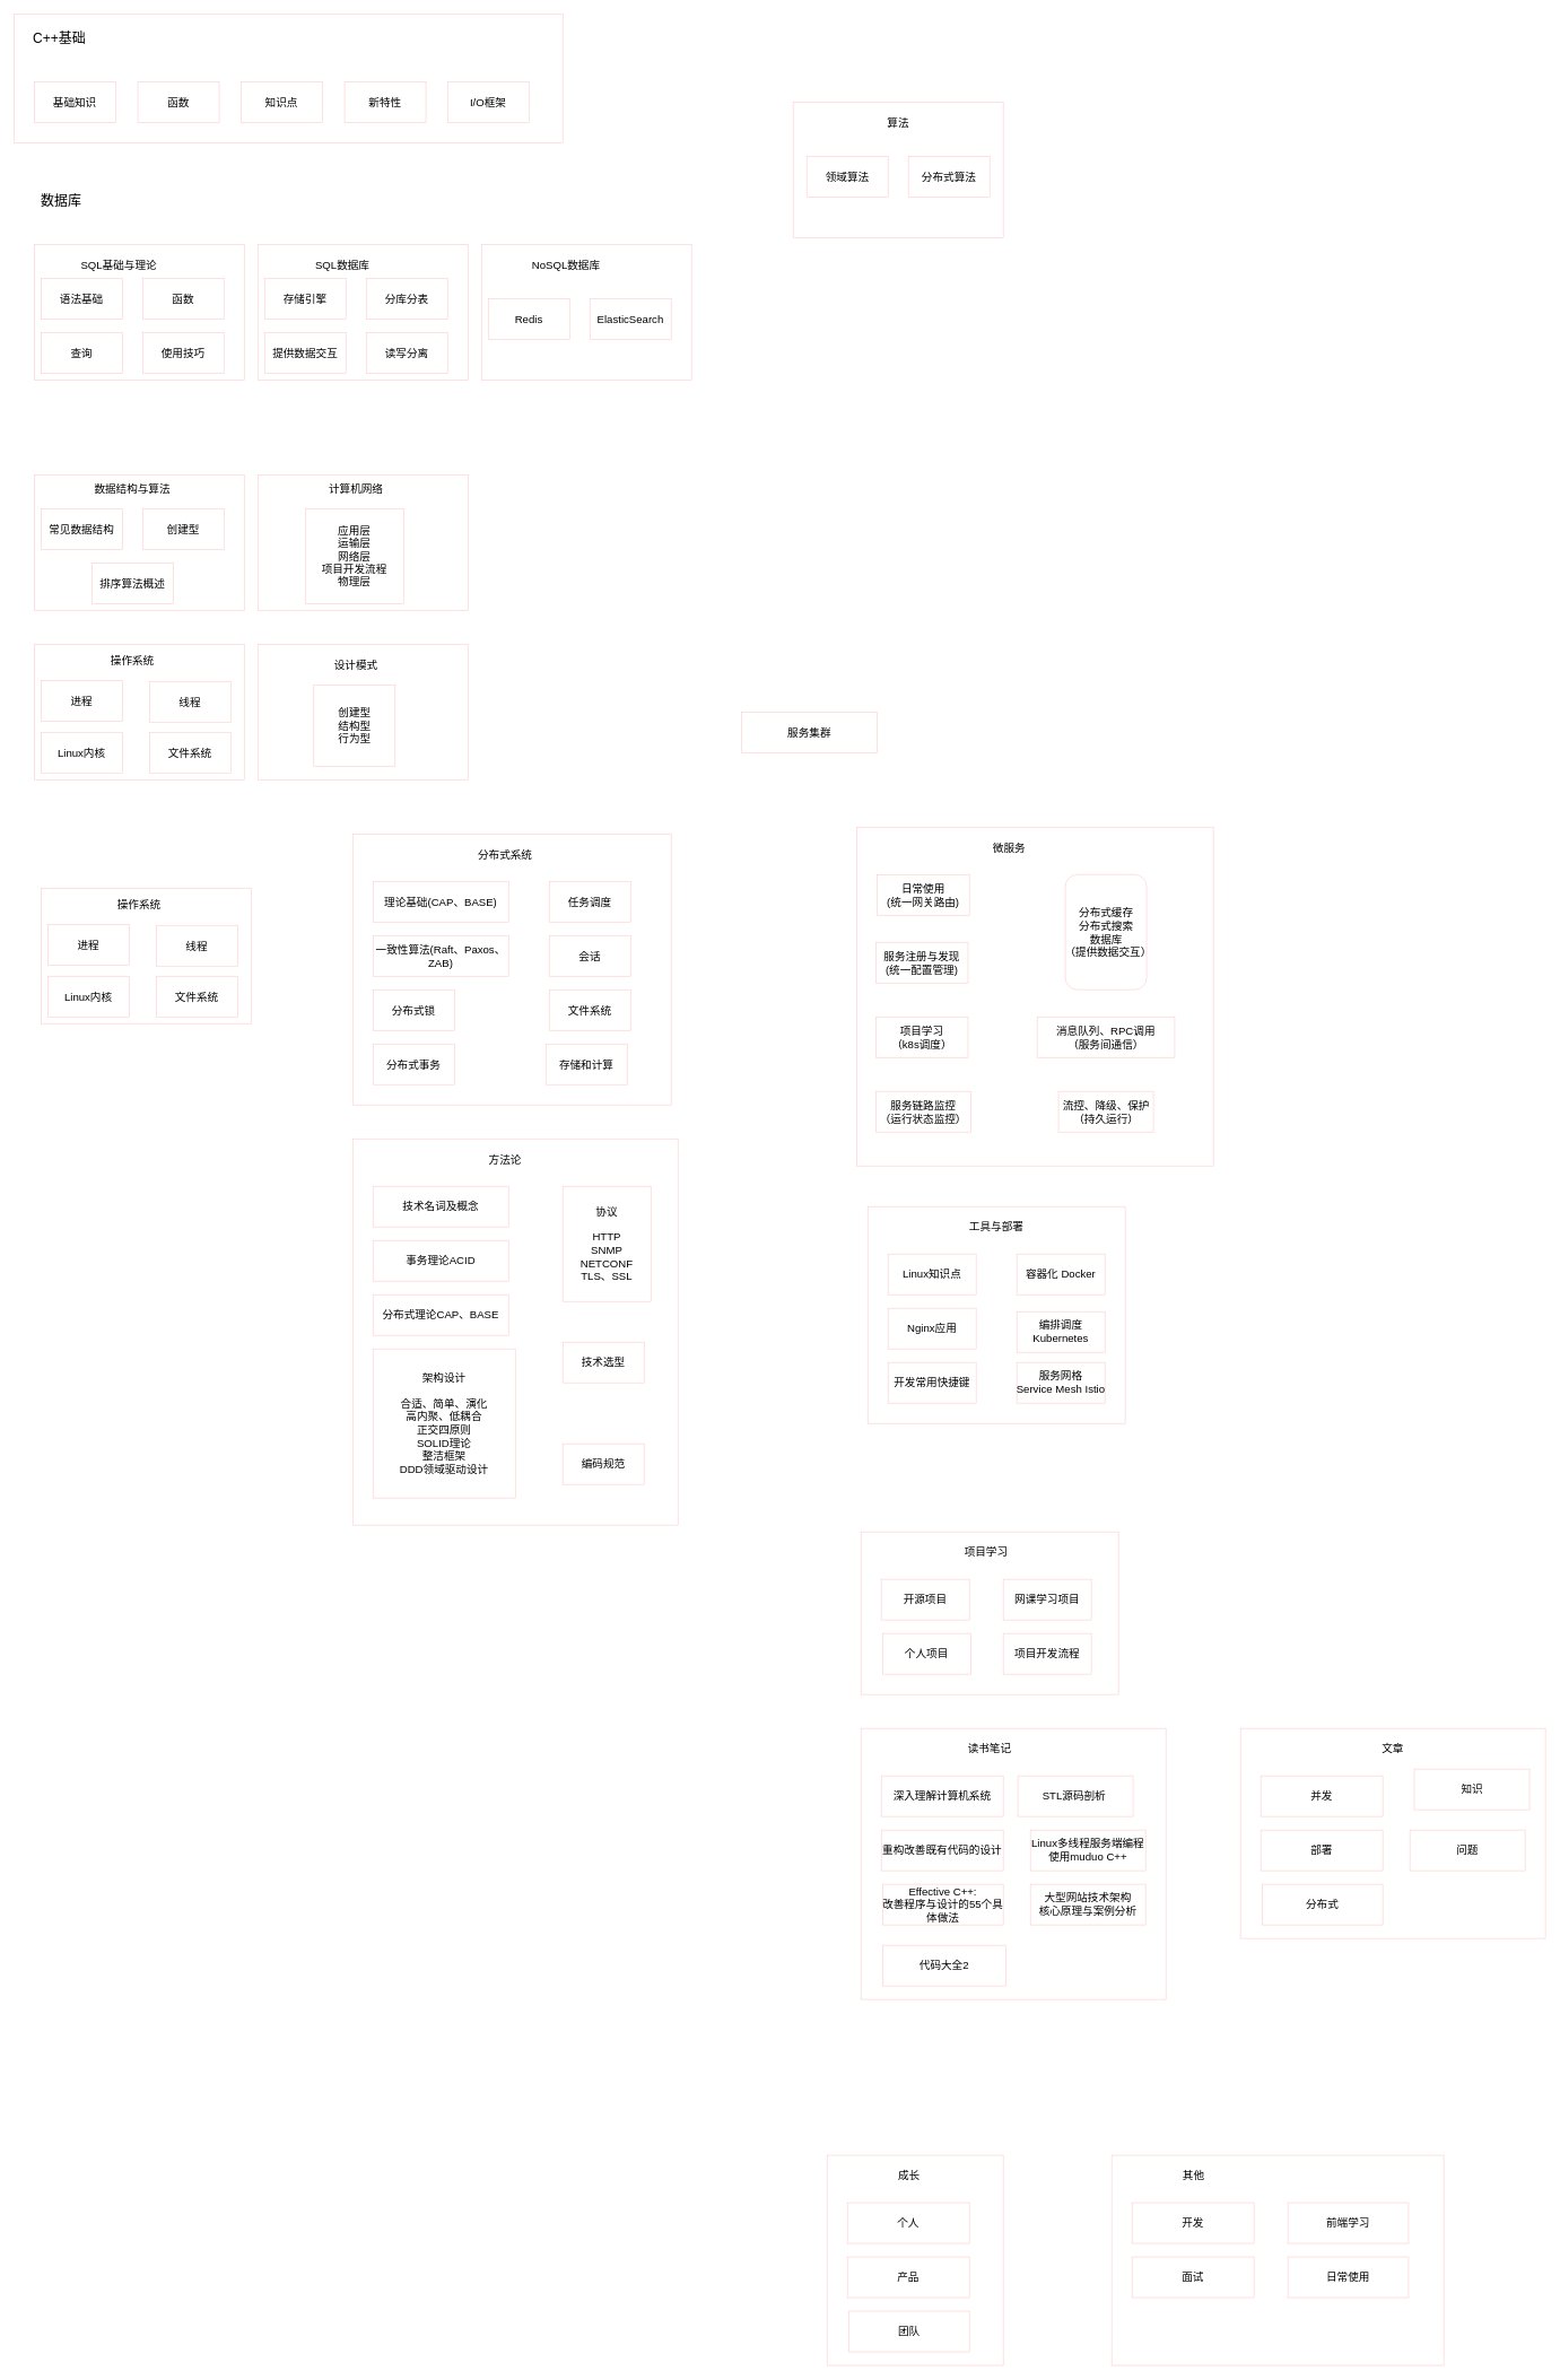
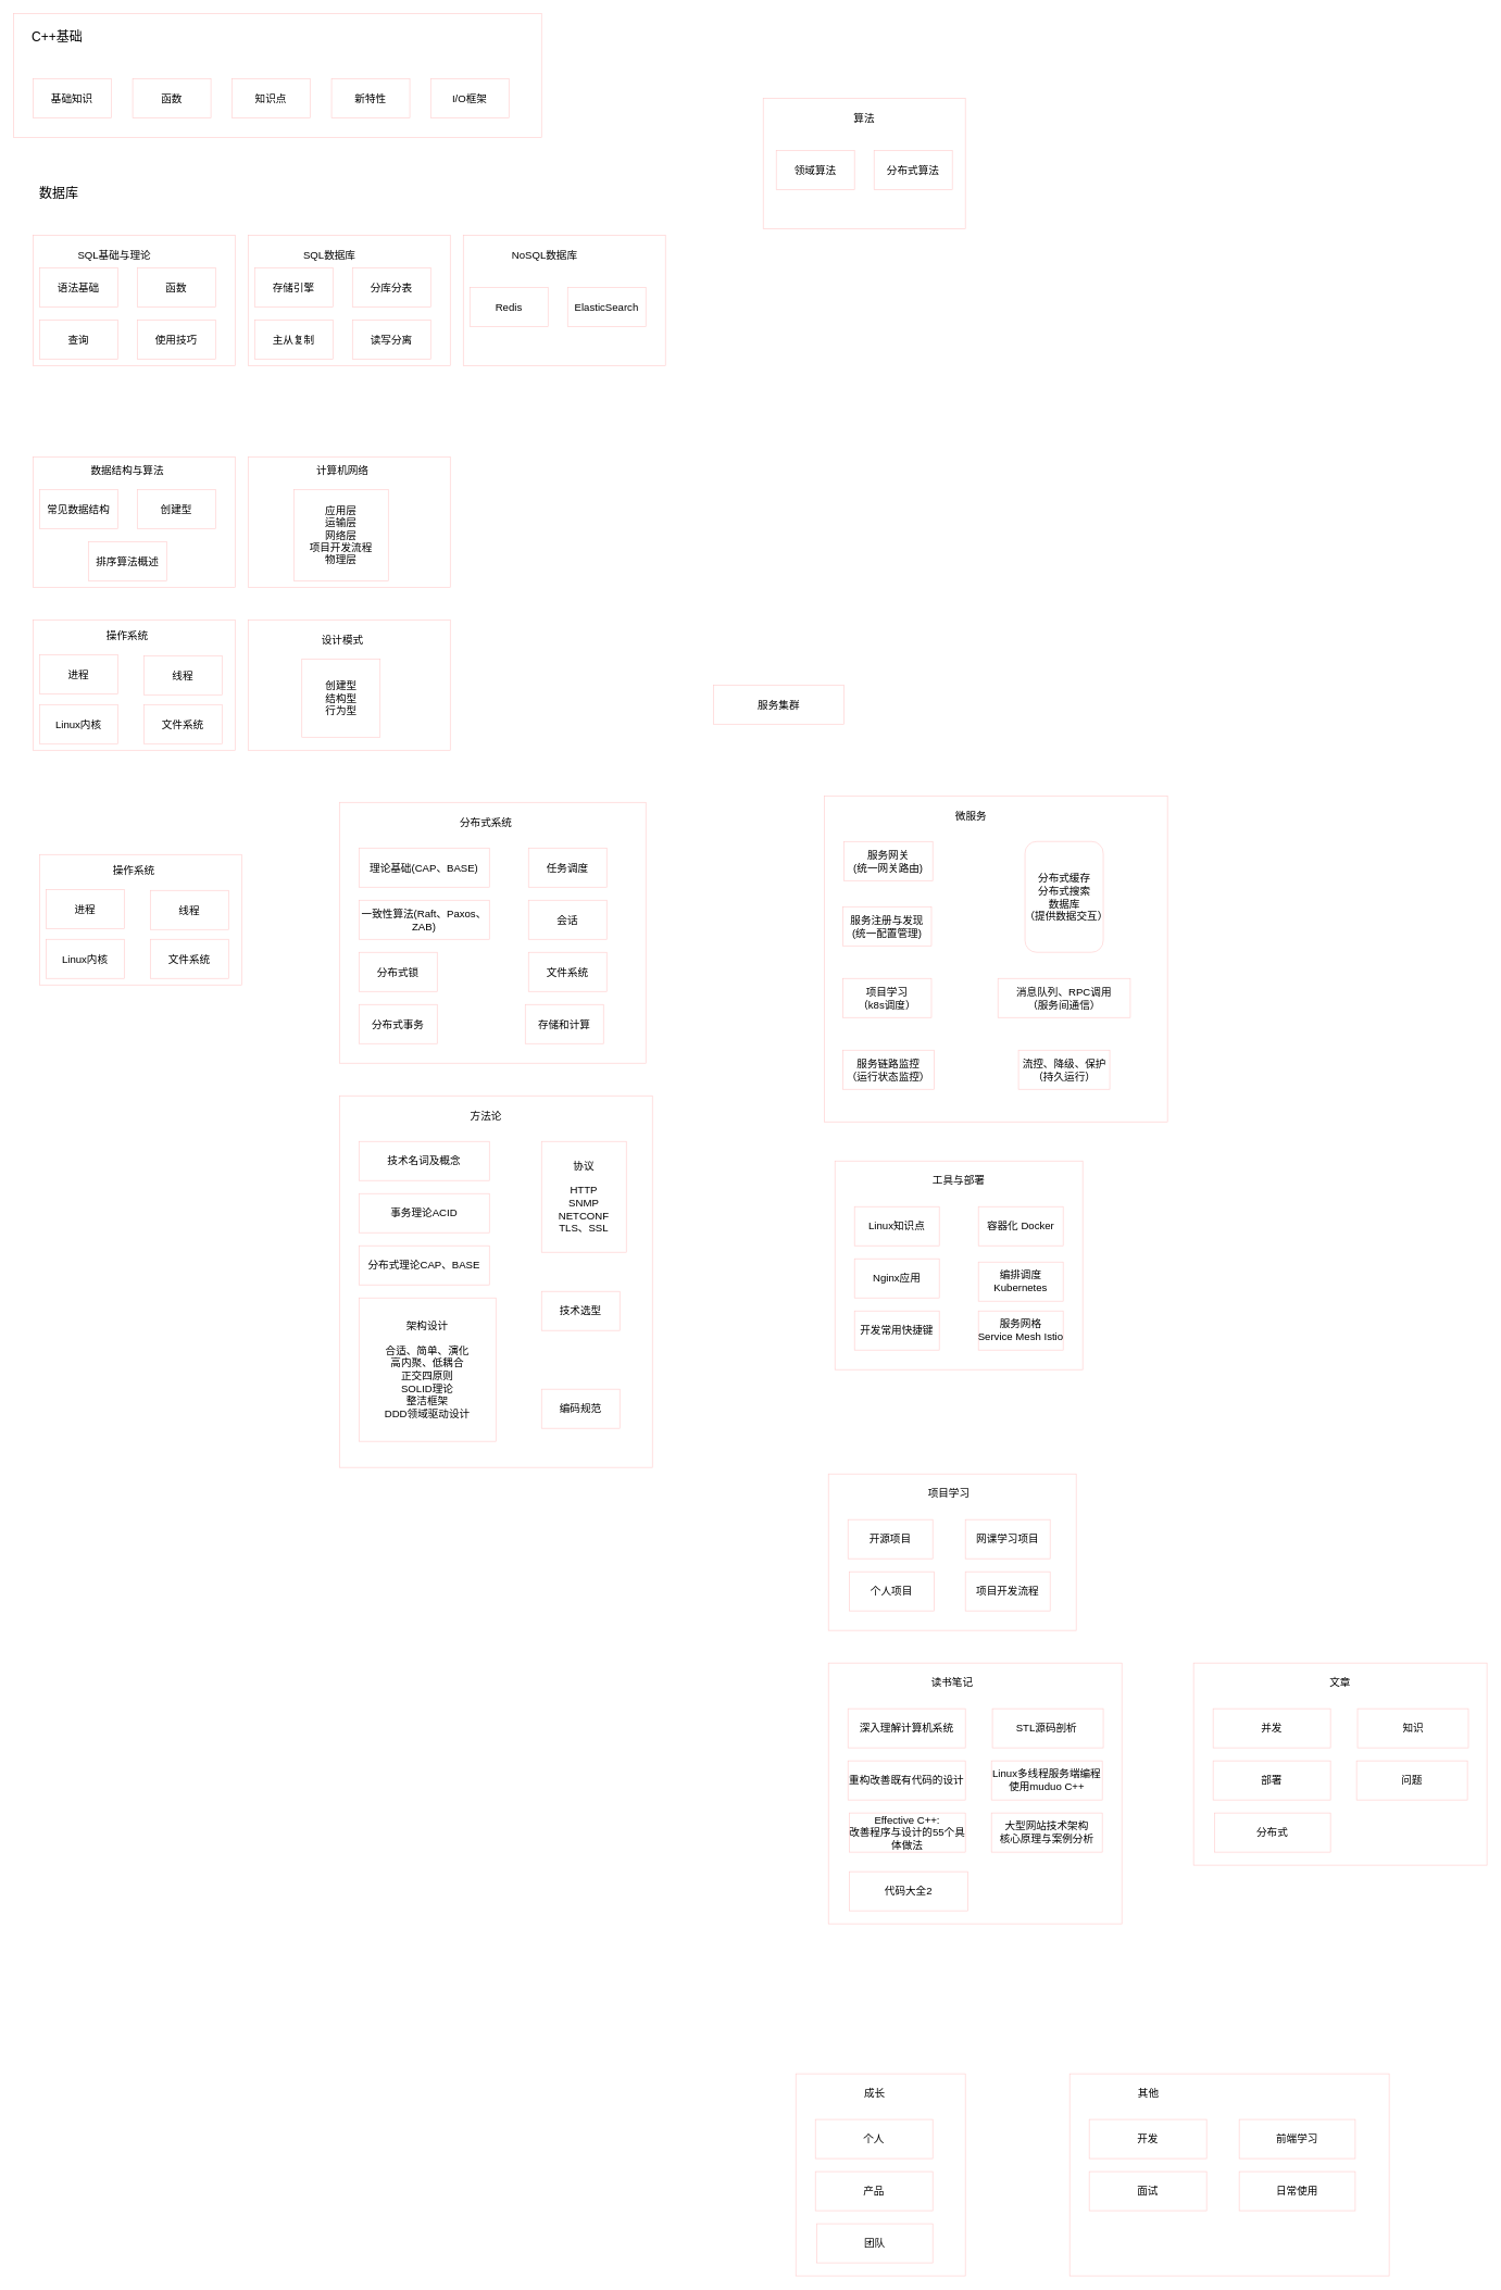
- <mxCell id="20" value="提供数据交互" style="rounded=0;whiteSpace=wrap;html=1;strokeColor=#FFCCCC;fontSize=16;spacing=0;" parent="1" vertex="1"><mxGeometry x="390" y="490" width="120" height="60" as="geometry" /></mxCell>
+ <mxCell id="20" value="主从复制" style="rounded=0;whiteSpace=wrap;html=1;strokeColor=#FFCCCC;fontSize=16;spacing=0;" parent="1" vertex="1"><mxGeometry x="390" y="490" width="120" height="60" as="geometry" /></mxCell>
- <mxCell id="67" value="日常使用&lt;br&gt;(统一网关路由)" style="rounded=0;whiteSpace=wrap;html=1;strokeColor=#FFCCCC;fontSize=16;spacing=0;" parent="1" vertex="1"><mxGeometry x="1294" y="1290" width="136" height="60" as="geometry" /></mxCell>
+ <mxCell id="67" value="服务网关&lt;br&gt;(统一网关路由)" style="rounded=0;whiteSpace=wrap;html=1;strokeColor=#FFCCCC;fontSize=16;spacing=0;" parent="1" vertex="1"><mxGeometry x="1294" y="1290" width="136" height="60" as="geometry" /></mxCell>
- <mxCell id="108" value="知识" style="rounded=0;whiteSpace=wrap;html=1;strokeColor=#FFCCCC;fontSize=16;spacing=0;" vertex="1" parent="1"><mxGeometry x="2086.5" y="2610" width="170" height="60" as="geometry" /></mxCell>
+ <mxCell id="108" value="知识" style="rounded=0;whiteSpace=wrap;html=1;strokeColor=#FFCCCC;fontSize=16;spacing=0;" vertex="1" parent="1"><mxGeometry x="2081.5" y="2620" width="170" height="60" as="geometry" /></mxCell>
- <mxCell id="99" value="STL源码剖析&amp;nbsp;" style="rounded=0;whiteSpace=wrap;html=1;strokeColor=#FFCCCC;fontSize=16;spacing=0;" vertex="1" parent="1"><mxGeometry x="1501.5" y="2620" width="170" height="60" as="geometry" /></mxCell>
+ <mxCell id="99" value="STL源码剖析&amp;nbsp;" style="rounded=0;whiteSpace=wrap;html=1;strokeColor=#FFCCCC;fontSize=16;spacing=0;" vertex="1" parent="1"><mxGeometry x="1521.5" y="2620" width="170" height="60" as="geometry" /></mxCell>
